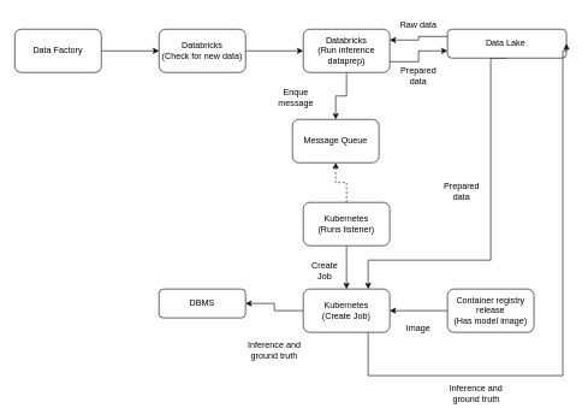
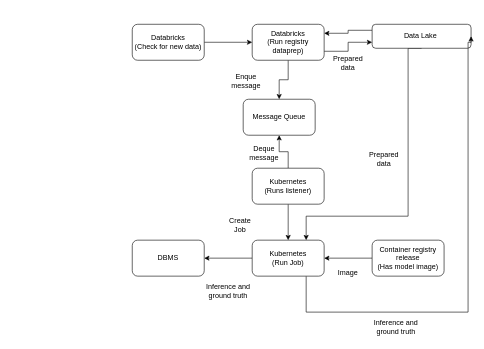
- <mxCell id="20" value="Raw data" style="text;html=1;strokeColor=none;fillColor=none;align=center;verticalAlign=middle;whiteSpace=wrap;rounded=0;" parent="1" vertex="1"><mxGeometry x="550" y="20" width="60" height="30" as="geometry" /></mxCell>
- <mxCell id="3" value="Data Factory" style="rounded=1;whiteSpace=wrap;html=1;" parent="1" vertex="1"><mxGeometry x="20" y="40" width="120" height="60" as="geometry" /></mxCell>
- <mxCell id="2" style="edgeStyle=orthogonalEdgeStyle;rounded=0;orthogonalLoop=1;jettySize=auto;html=1;exitX=1;exitY=0.5;exitDx=0;exitDy=0;entryX=0;entryY=0.5;entryDx=0;entryDy=0;" parent="1" source="3" target="5" edge="1"><mxGeometry relative="1" as="geometry" /></mxCell>
- <mxCell id="8" value="Databricks&lt;br&gt;(Run inference &lt;br&gt;dataprep)" style="rounded=1;whiteSpace=wrap;html=1;" parent="1" vertex="1"><mxGeometry x="420" y="40" width="120" height="60" as="geometry" /></mxCell>
+ <mxCell id="8" value="Databricks&lt;br&gt;(Run registry &lt;br&gt;dataprep)" style="rounded=1;whiteSpace=wrap;html=1;" parent="1" vertex="1"><mxGeometry x="420" y="40" width="120" height="60" as="geometry" /></mxCell>
- <mxCell id="27" style="edgeStyle=orthogonalEdgeStyle;rounded=0;orthogonalLoop=1;jettySize=auto;html=1;exitX=0.5;exitY=0;exitDx=0;exitDy=0;entryX=0.5;entryY=1;entryDx=0;entryDy=0;dashed=1;" parent="1" source="29" target="24" edge="1"><mxGeometry relative="1" as="geometry" /></mxCell>
+ <mxCell id="27" style="edgeStyle=orthogonalEdgeStyle;rounded=0;orthogonalLoop=1;jettySize=auto;html=1;exitX=0.5;exitY=0;exitDx=0;exitDy=0;entryX=0.5;entryY=1;entryDx=0;entryDy=0;" parent="1" source="29" target="24" edge="1"><mxGeometry relative="1" as="geometry" /></mxCell>
+ <mxCell id="25" value="Deque message" style="text;html=1;strokeColor=none;fillColor=none;align=center;verticalAlign=middle;whiteSpace=wrap;rounded=0;" parent="1" vertex="1"><mxGeometry x="410" y="240" width="60" height="30" as="geometry" /></mxCell>
- <mxCell id="26" value="Create Job" style="text;html=1;strokeColor=none;fillColor=none;align=center;verticalAlign=middle;whiteSpace=wrap;rounded=0;" parent="1" vertex="1"><mxGeometry x="420" y="360" width="60" height="30" as="geometry" /></mxCell>
+ <mxCell id="26" value="Create Job" style="text;html=1;strokeColor=none;fillColor=none;align=center;verticalAlign=middle;whiteSpace=wrap;rounded=0;" parent="1" vertex="1"><mxGeometry x="370" y="360" width="60" height="30" as="geometry" /></mxCell>
- <mxCell id="17" value="DBMS&lt;br&gt;" style="rounded=1;whiteSpace=wrap;html=1;" parent="1" vertex="1"><mxGeometry x="220" y="400" width="120" height="40" as="geometry" /></mxCell>
+ <mxCell id="17" value="DBMS&lt;br&gt;" style="rounded=1;whiteSpace=wrap;html=1;" parent="1" vertex="1"><mxGeometry x="220" y="400" width="120" height="60" as="geometry" /></mxCell>
- <mxCell id="14" value="Kubernetes&lt;br&gt;(Create Job)" style="rounded=1;whiteSpace=wrap;html=1;" parent="1" vertex="1"><mxGeometry x="420" y="400" width="120" height="60" as="geometry" /></mxCell>
+ <mxCell id="14" value="Kubernetes&lt;br&gt;(Run Job)" style="rounded=1;whiteSpace=wrap;html=1;" parent="1" vertex="1"><mxGeometry x="420" y="400" width="120" height="60" as="geometry" /></mxCell>
